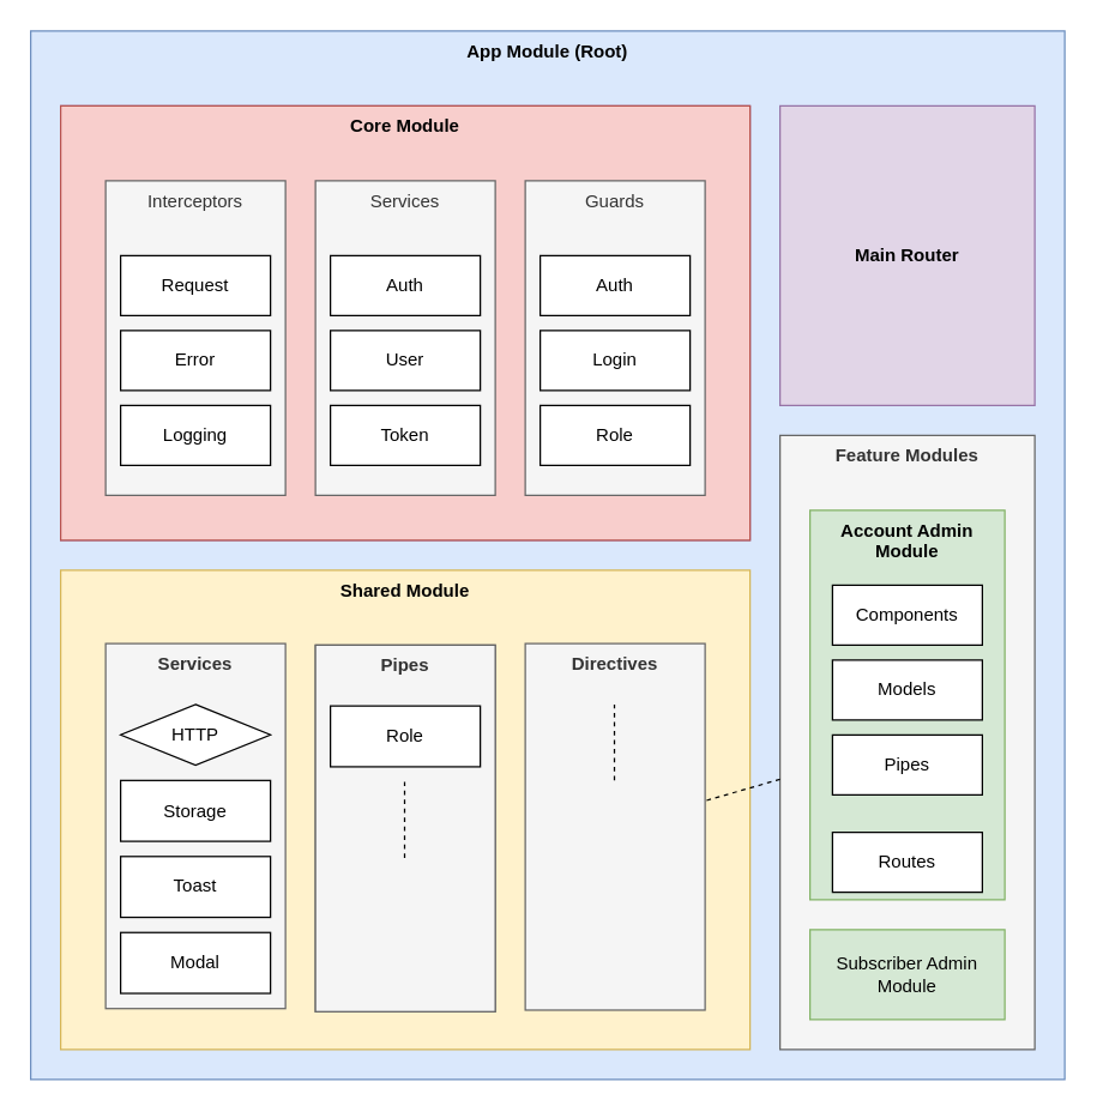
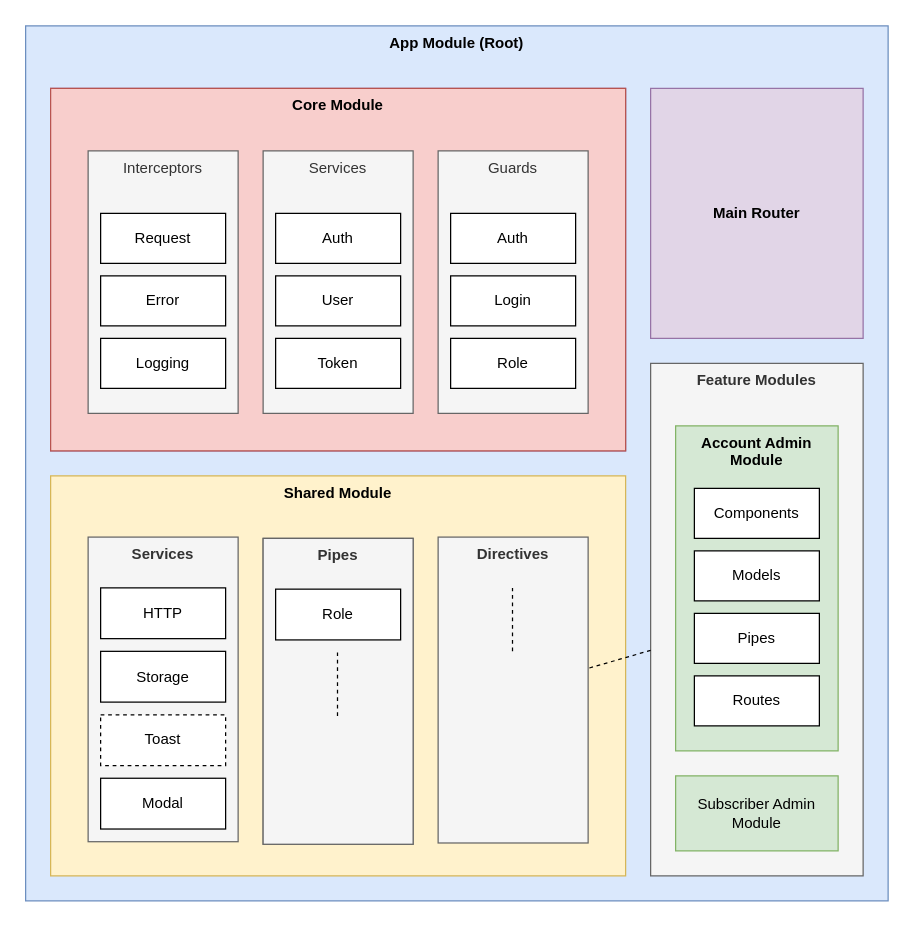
- <mxCell id="21" value="HTTP" style="rhombus;whiteSpace=wrap;html=1;" vertex="1" parent="19"><mxGeometry x="10" y="40.615" width="100" height="40.615" as="geometry" /></mxCell>
+ <mxCell id="21" value="HTTP" style="rounded=0;whiteSpace=wrap;html=1;" vertex="1" parent="19"><mxGeometry x="10" y="40.615" width="100" height="40.615" as="geometry" /></mxCell>
- <mxCell id="42" value="Routes" style="rounded=0;whiteSpace=wrap;html=1;" vertex="1" parent="37"><mxGeometry x="15" y="215" width="100" height="40" as="geometry" /></mxCell>
+ <mxCell id="42" value="Routes" style="rounded=0;whiteSpace=wrap;html=1;" vertex="1" parent="37"><mxGeometry x="15" y="200" width="100" height="40" as="geometry" /></mxCell>
- <mxCell id="23" value="Toast" style="rounded=0;whiteSpace=wrap;html=1;" vertex="1" parent="19"><mxGeometry x="10" y="142.154" width="100" height="40.615" as="geometry" /></mxCell>
+ <mxCell id="23" value="Toast" style="rounded=0;whiteSpace=wrap;html=1;dashed=1;" vertex="1" parent="19"><mxGeometry x="10" y="142.154" width="100" height="40.615" as="geometry" /></mxCell>
